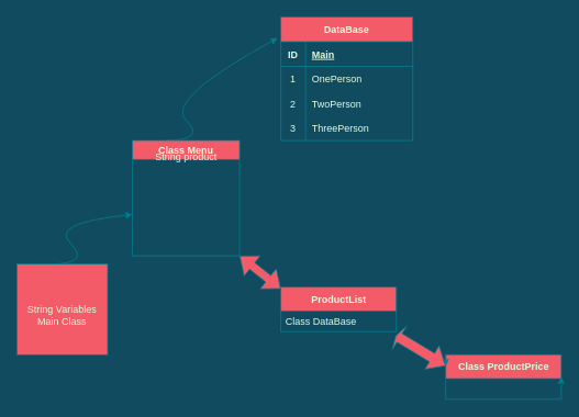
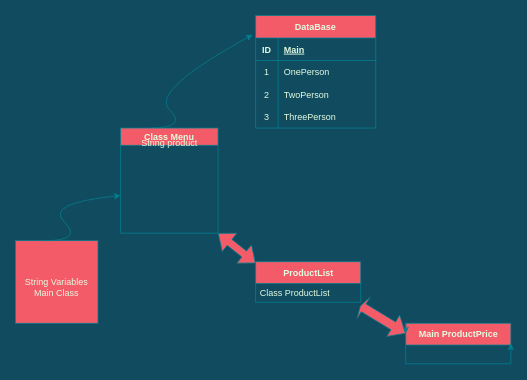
- <mxCell id="22" value="Class DataBase" style="text;html=1;strokeColor=none;fillColor=none;align=left;verticalAlign=middle;spacingLeft=4;spacingRight=4;overflow=hidden;rotatable=0;points=[[0,0.5],[1,0.5]];portConstraint=eastwest;fontColor=#E4FDE1;" vertex="1" parent="21"><mxGeometry y="29" width="140" height="25" as="geometry" /></mxCell>
+ <mxCell id="22" value="Class ProductList" style="text;html=1;strokeColor=none;fillColor=none;align=left;verticalAlign=middle;spacingLeft=4;spacingRight=4;overflow=hidden;rotatable=0;points=[[0,0.5],[1,0.5]];portConstraint=eastwest;fontColor=#E4FDE1;" vertex="1" parent="21"><mxGeometry y="29" width="140" height="25" as="geometry" /></mxCell>
- <mxCell id="24" value="Class ProductPrice" style="swimlane;fontStyle=1;align=center;verticalAlign=middle;childLayout=stackLayout;horizontal=1;startSize=29;horizontalStack=0;resizeParent=1;resizeParentMax=0;resizeLast=0;collapsible=0;marginBottom=0;html=1;strokeColor=#028090;fontColor=#E4FDE1;fillColor=#F45B69;" vertex="1" parent="1"><mxGeometry x="540" y="430" width="140" height="54" as="geometry" /></mxCell>
+ <mxCell id="24" value="Main ProductPrice" style="swimlane;fontStyle=1;align=center;verticalAlign=middle;childLayout=stackLayout;horizontal=1;startSize=29;horizontalStack=0;resizeParent=1;resizeParentMax=0;resizeLast=0;collapsible=0;marginBottom=0;html=1;strokeColor=#028090;fontColor=#E4FDE1;fillColor=#F45B69;" vertex="1" parent="1"><mxGeometry x="540" y="430" width="140" height="54" as="geometry" /></mxCell>
